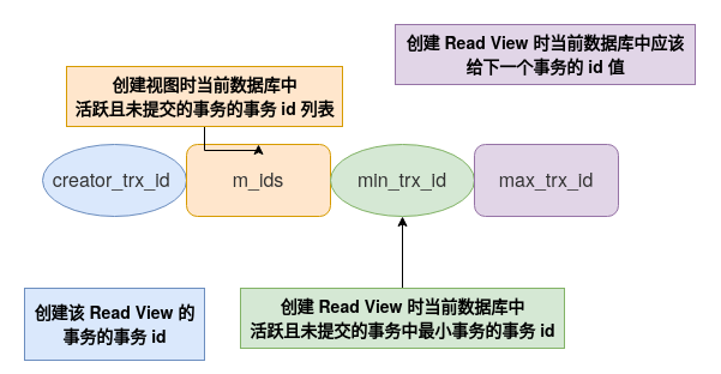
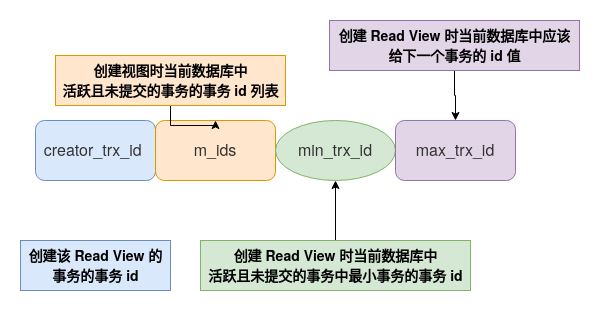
+ <mxCell id="11" style="edgeStyle=orthogonalEdgeStyle;rounded=0;orthogonalLoop=1;jettySize=auto;html=1;entryX=0.5;entryY=0;entryDx=0;entryDy=0;fontSize=16;fontColor=#000000;" edge="1" parent="1" source="12" target="5"><mxGeometry relative="1" as="geometry" /></mxCell>
- <mxCell id="2" value="&lt;span style=&quot;color: rgb(51, 51, 51); font-family: &amp;quot;helvetica neue&amp;quot;, helvetica, arial, sans-serif; font-size: 16px; text-align: left;&quot;&gt;creator_trx_&lt;/span&gt;&lt;span style=&quot;color: rgb(51, 51, 51); font-family: &amp;quot;helvetica neue&amp;quot;, helvetica, arial, sans-serif; font-size: 16px; text-align: left;&quot;&gt;id&lt;/span&gt;&lt;span style=&quot;color: rgb(51, 51, 51); font-family: &amp;quot;helvetica neue&amp;quot;, helvetica, arial, sans-serif; font-size: 16px; text-align: left;&quot;&gt;&amp;nbsp;&lt;/span&gt;" style="ellipse;whiteSpace=wrap;html=1;fontSize=16;fillColor=#dae8fc;strokeColor=#6c8ebf;labelBackgroundColor=none;" vertex="1" parent="1"><mxGeometry x="35" y="120" width="120" height="60" as="geometry" /></mxCell>
+ <mxCell id="2" value="&lt;span style=&quot;color: rgb(51, 51, 51); font-family: &amp;quot;helvetica neue&amp;quot;, helvetica, arial, sans-serif; font-size: 16px; text-align: left;&quot;&gt;creator_trx_&lt;/span&gt;&lt;span style=&quot;color: rgb(51, 51, 51); font-family: &amp;quot;helvetica neue&amp;quot;, helvetica, arial, sans-serif; font-size: 16px; text-align: left;&quot;&gt;id&lt;/span&gt;&lt;span style=&quot;color: rgb(51, 51, 51); font-family: &amp;quot;helvetica neue&amp;quot;, helvetica, arial, sans-serif; font-size: 16px; text-align: left;&quot;&gt;&amp;nbsp;&lt;/span&gt;" style="rounded=1;whiteSpace=wrap;html=1;fontSize=16;fillColor=#dae8fc;strokeColor=#6c8ebf;labelBackgroundColor=none;" vertex="1" parent="1"><mxGeometry x="35" y="120" width="120" height="60" as="geometry" /></mxCell>
- <mxCell id="6" value="&lt;strong style=&quot;box-sizing: border-box; font-family: &amp;quot;helvetica neue&amp;quot;, helvetica, arial, sans-serif; font-size: 14px; text-align: left;&quot;&gt;&lt;span class=&quot;md-plain&quot; style=&quot;box-sizing: border-box&quot;&gt;创建该 Read  View 的&lt;br&gt;事务的事务 id&lt;/span&gt;&lt;/strong&gt;" style="text;html=1;align=center;verticalAlign=middle;resizable=0;points=[];autosize=1;strokeColor=#6c8ebf;fontSize=16;fillColor=#dae8fc;" vertex="1" parent="1"><mxGeometry x="20" y="240" width="150" height="60" as="geometry" /></mxCell>
+ <mxCell id="6" value="&lt;strong style=&quot;box-sizing: border-box; font-family: &amp;quot;helvetica neue&amp;quot;, helvetica, arial, sans-serif; font-size: 14px; text-align: left;&quot;&gt;&lt;span class=&quot;md-plain&quot; style=&quot;box-sizing: border-box&quot;&gt;创建该 Read  View 的&lt;br&gt;事务的事务 id&lt;/span&gt;&lt;/strong&gt;" style="text;html=1;align=center;verticalAlign=middle;resizable=0;points=[];autosize=1;strokeColor=#6c8ebf;fontSize=16;fillColor=#dae8fc;" vertex="1" parent="1"><mxGeometry x="20" y="240" width="150" height="50" as="geometry" /></mxCell>
